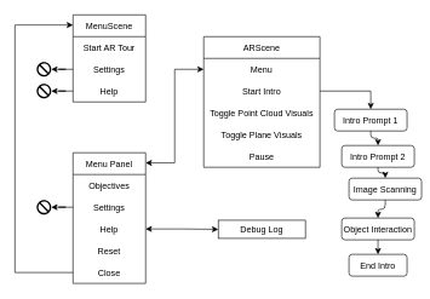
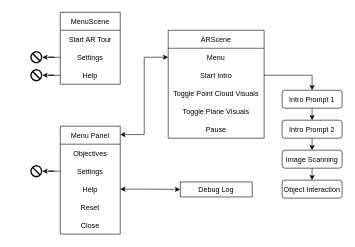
- <mxCell id="28" value="Intro Prompt 1" style="rounded=1;" vertex="1" parent="1"><mxGeometry x="460" y="150" width="100" height="30" as="geometry" /></mxCell>
+ <mxCell id="28" value="Intro Prompt 1" style="rounded=1;" vertex="1" parent="1"><mxGeometry x="470" y="150" width="100" height="30" as="geometry" /></mxCell>
- <mxCell id="31" value="Image Scanning" style="rounded=1;" vertex="1" parent="1"><mxGeometry x="480" y="245" width="100" height="30" as="geometry" /></mxCell>
+ <mxCell id="31" value="Image Scanning" style="rounded=1;" vertex="1" parent="1"><mxGeometry x="470" y="250" width="100" height="30" as="geometry" /></mxCell>
- <mxCell id="36" value="" style="edgeStyle=elbowEdgeStyle;elbow=vertical;" edge="1" source="33" target="35" parent="1"><mxGeometry relative="1" as="geometry" /></mxCell>
- <mxCell id="35" value="End Intro" style="rounded=1;" vertex="1" parent="1"><mxGeometry x="480" y="350" width="80" height="30" as="geometry" /></mxCell>
- <mxCell id="23" style="edgeStyle=orthogonalEdgeStyle;rounded=0;orthogonalLoop=1;jettySize=auto;html=1;endArrow=classic;endFill=1;sketch=0;swimlaneLine=1;" edge="1" parent="1" source="21" target="2"><mxGeometry relative="1" as="geometry"><Array as="points"><mxPoint x="20" y="375" /><mxPoint x="20" y="34" /></Array></mxGeometry></mxCell>
